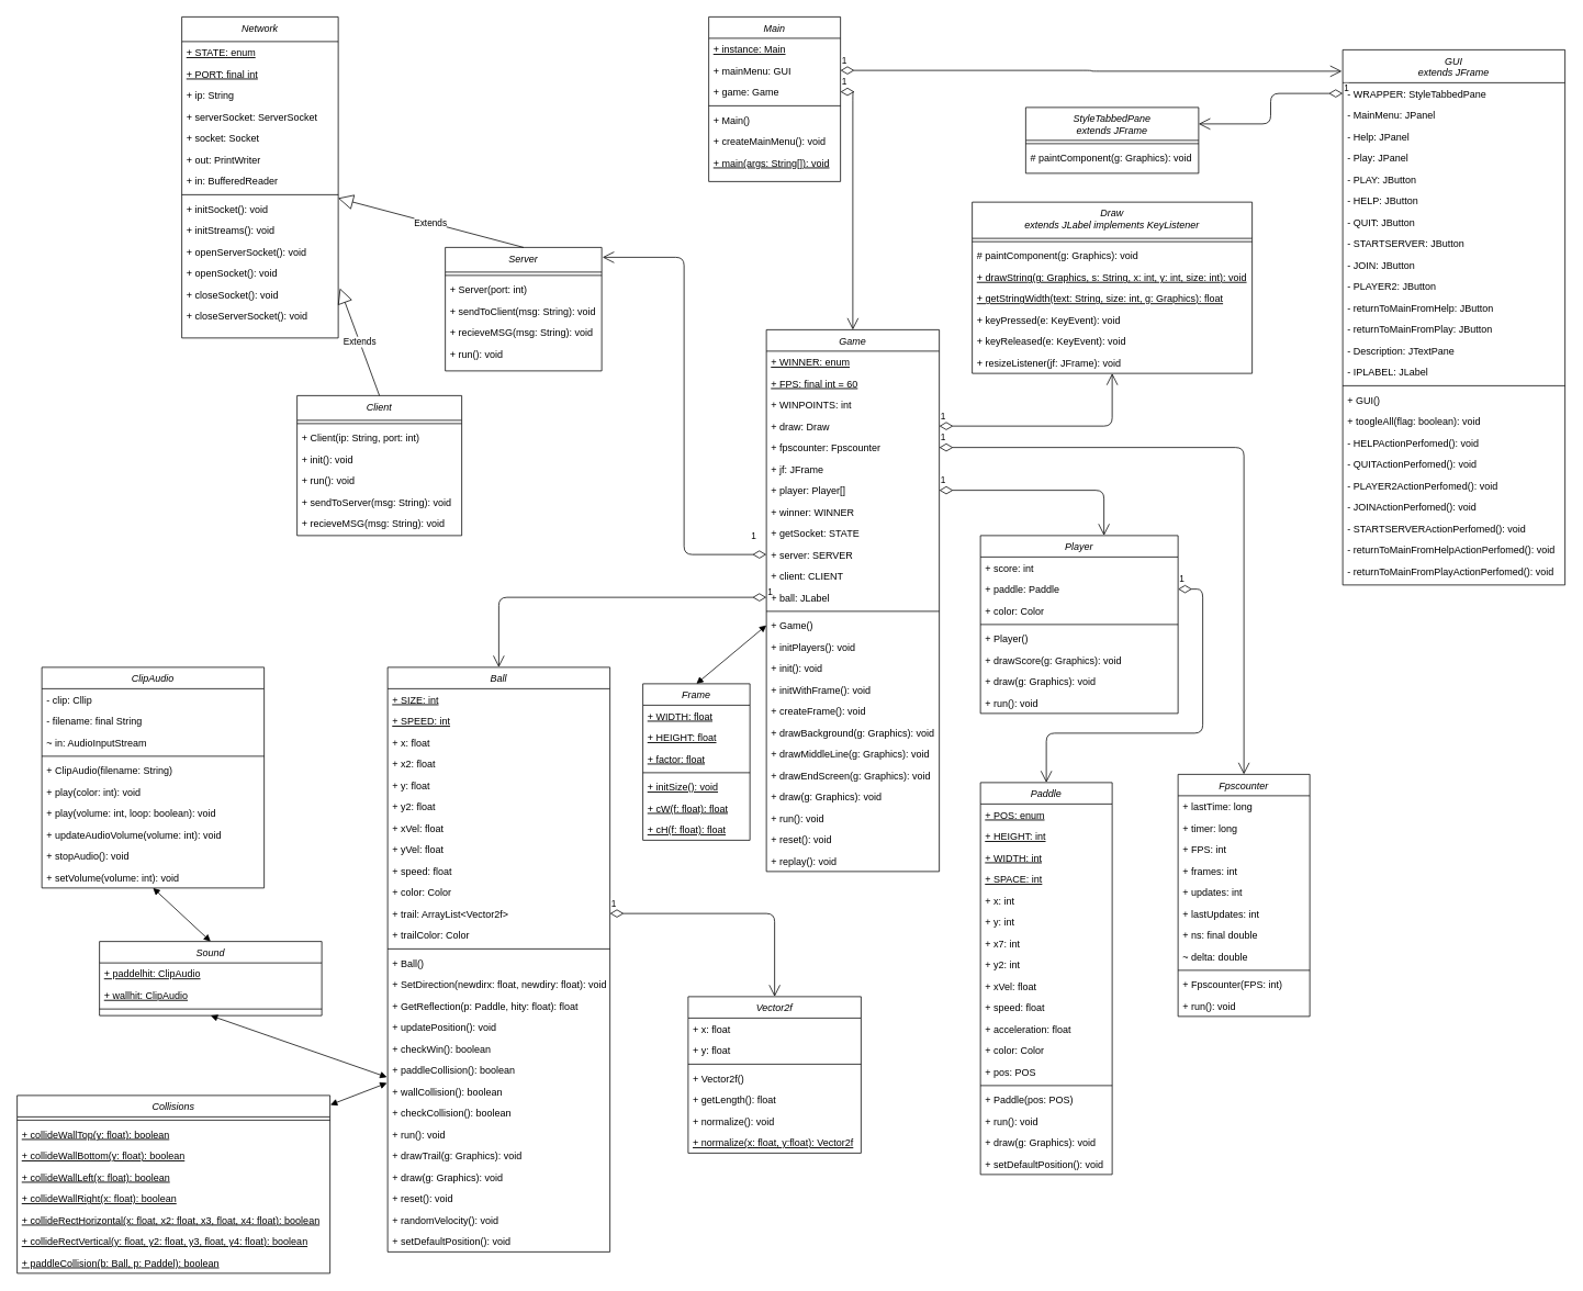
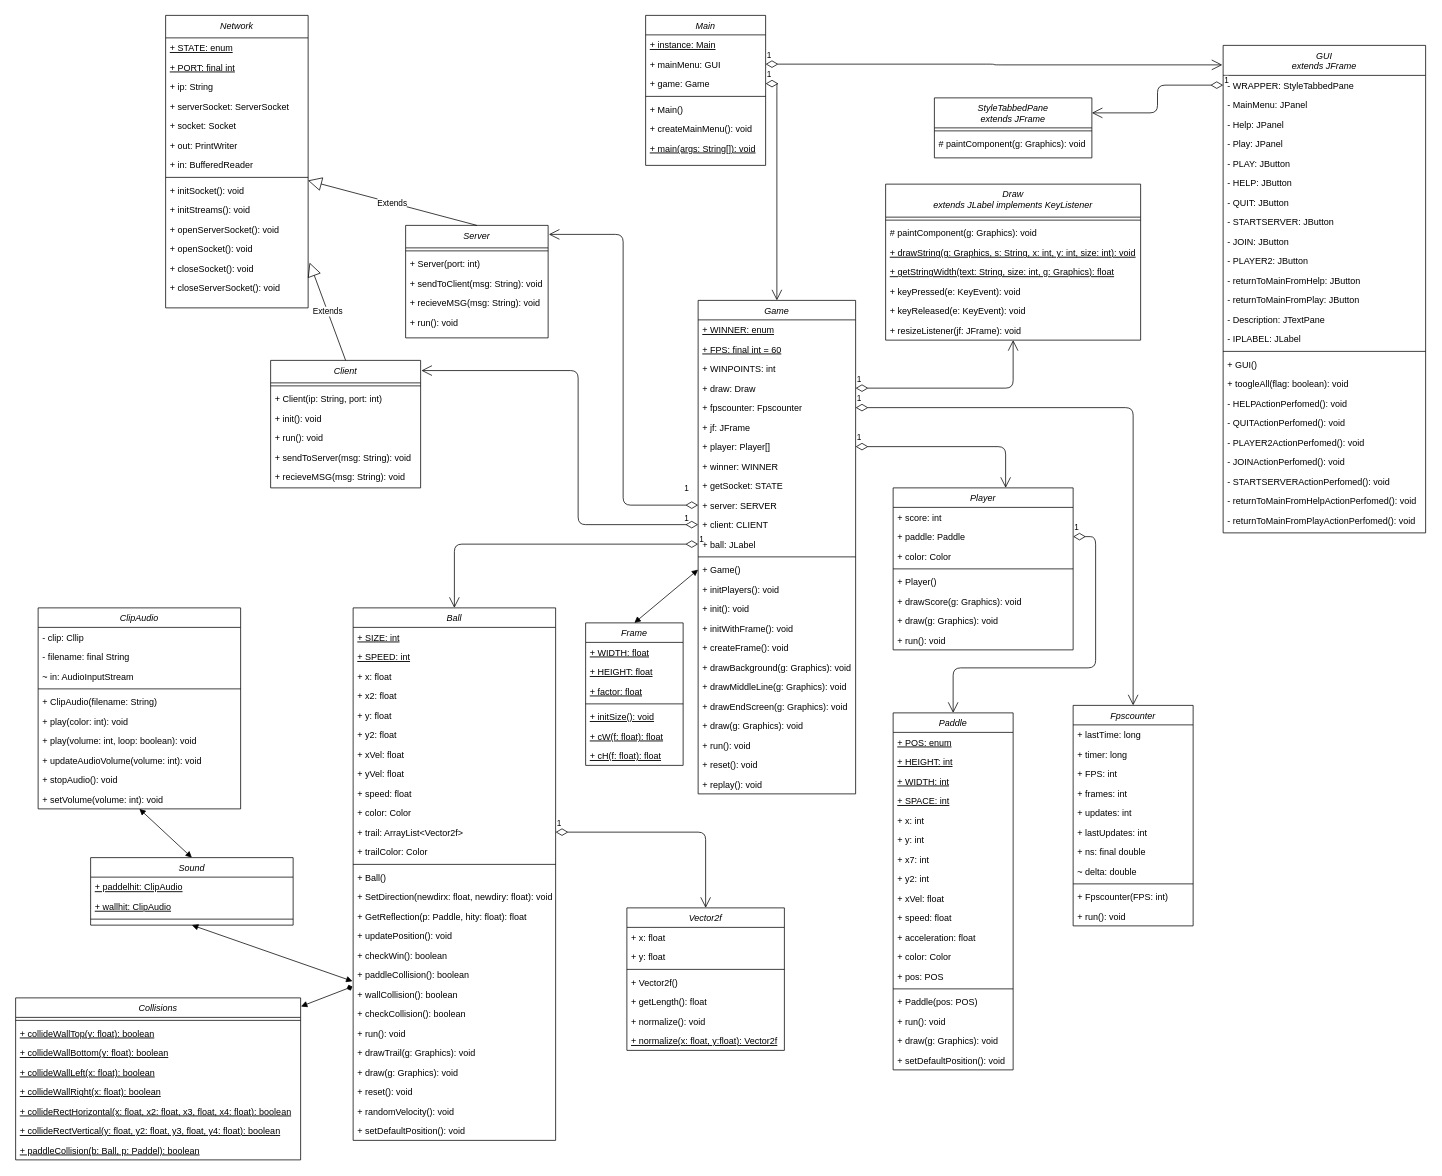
+ <mxCell id="207" value="1" style="endArrow=open;html=1;endSize=12;startArrow=diamondThin;startSize=14;startFill=0;edgeStyle=orthogonalEdgeStyle;align=left;verticalAlign=bottom;entryX=1.005;entryY=0.08;entryDx=0;entryDy=0;entryPerimeter=0;exitX=0;exitY=0.5;exitDx=0;exitDy=0;" parent="1" source="46" target="171" edge="1"><mxGeometry x="-0.93" relative="1" as="geometry"><mxPoint x="770" y="650" as="sourcePoint" /><mxPoint x="813" y="703" as="targetPoint" /><Array as="points"><mxPoint x="770" y="699" /><mxPoint x="770" y="494" /></Array><mxPoint as="offset" /></mxGeometry></mxCell>
- <mxCell id="203" value="" style="endArrow=block;startArrow=block;endFill=1;startFill=1;html=1;rounded=0;entryX=-0.003;entryY=0.111;entryDx=0;entryDy=0;entryPerimeter=0;exitX=1.001;exitY=0.053;exitDx=0;exitDy=0;exitPerimeter=0;" parent="1" source="61" target="163" edge="1"><mxGeometry width="160" relative="1" as="geometry"><mxPoint x="210" y="1290" as="sourcePoint" /><mxPoint x="360" y="1080" as="targetPoint" /></mxGeometry></mxCell>
+ <mxCell id="203" value="" style="endArrow=diamond;startArrow=block;endFill=1;startFill=1;html=1;rounded=0;entryX=-0.003;entryY=0.111;entryDx=0;entryDy=0;entryPerimeter=0;exitX=1.001;exitY=0.053;exitDx=0;exitDy=0;exitPerimeter=0;" parent="1" source="61" target="163" edge="1"><mxGeometry width="160" relative="1" as="geometry"><mxPoint x="210" y="1290" as="sourcePoint" /><mxPoint x="360" y="1080" as="targetPoint" /></mxGeometry></mxCell>
